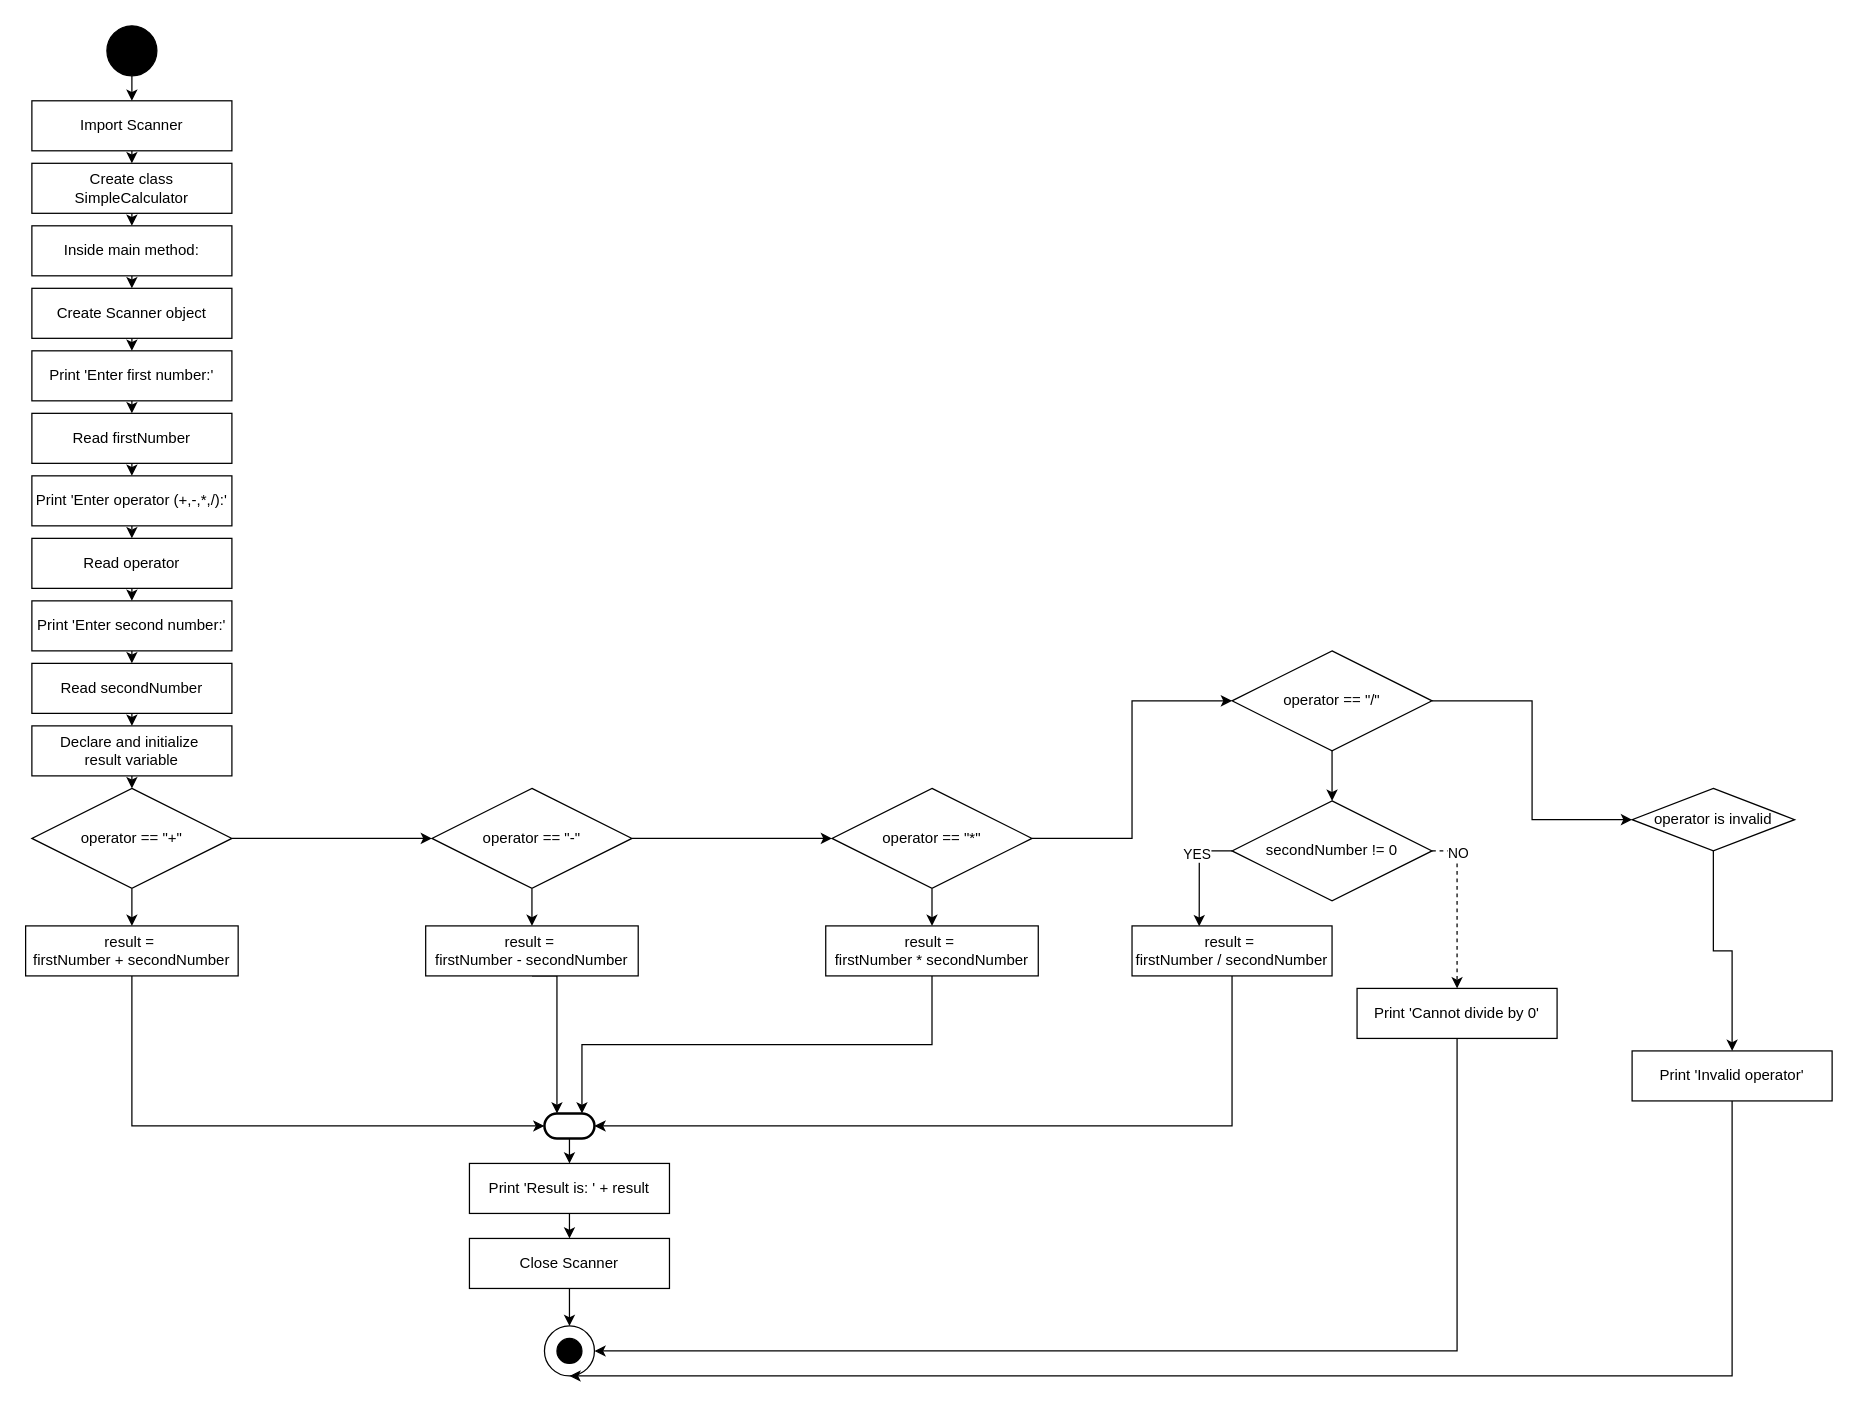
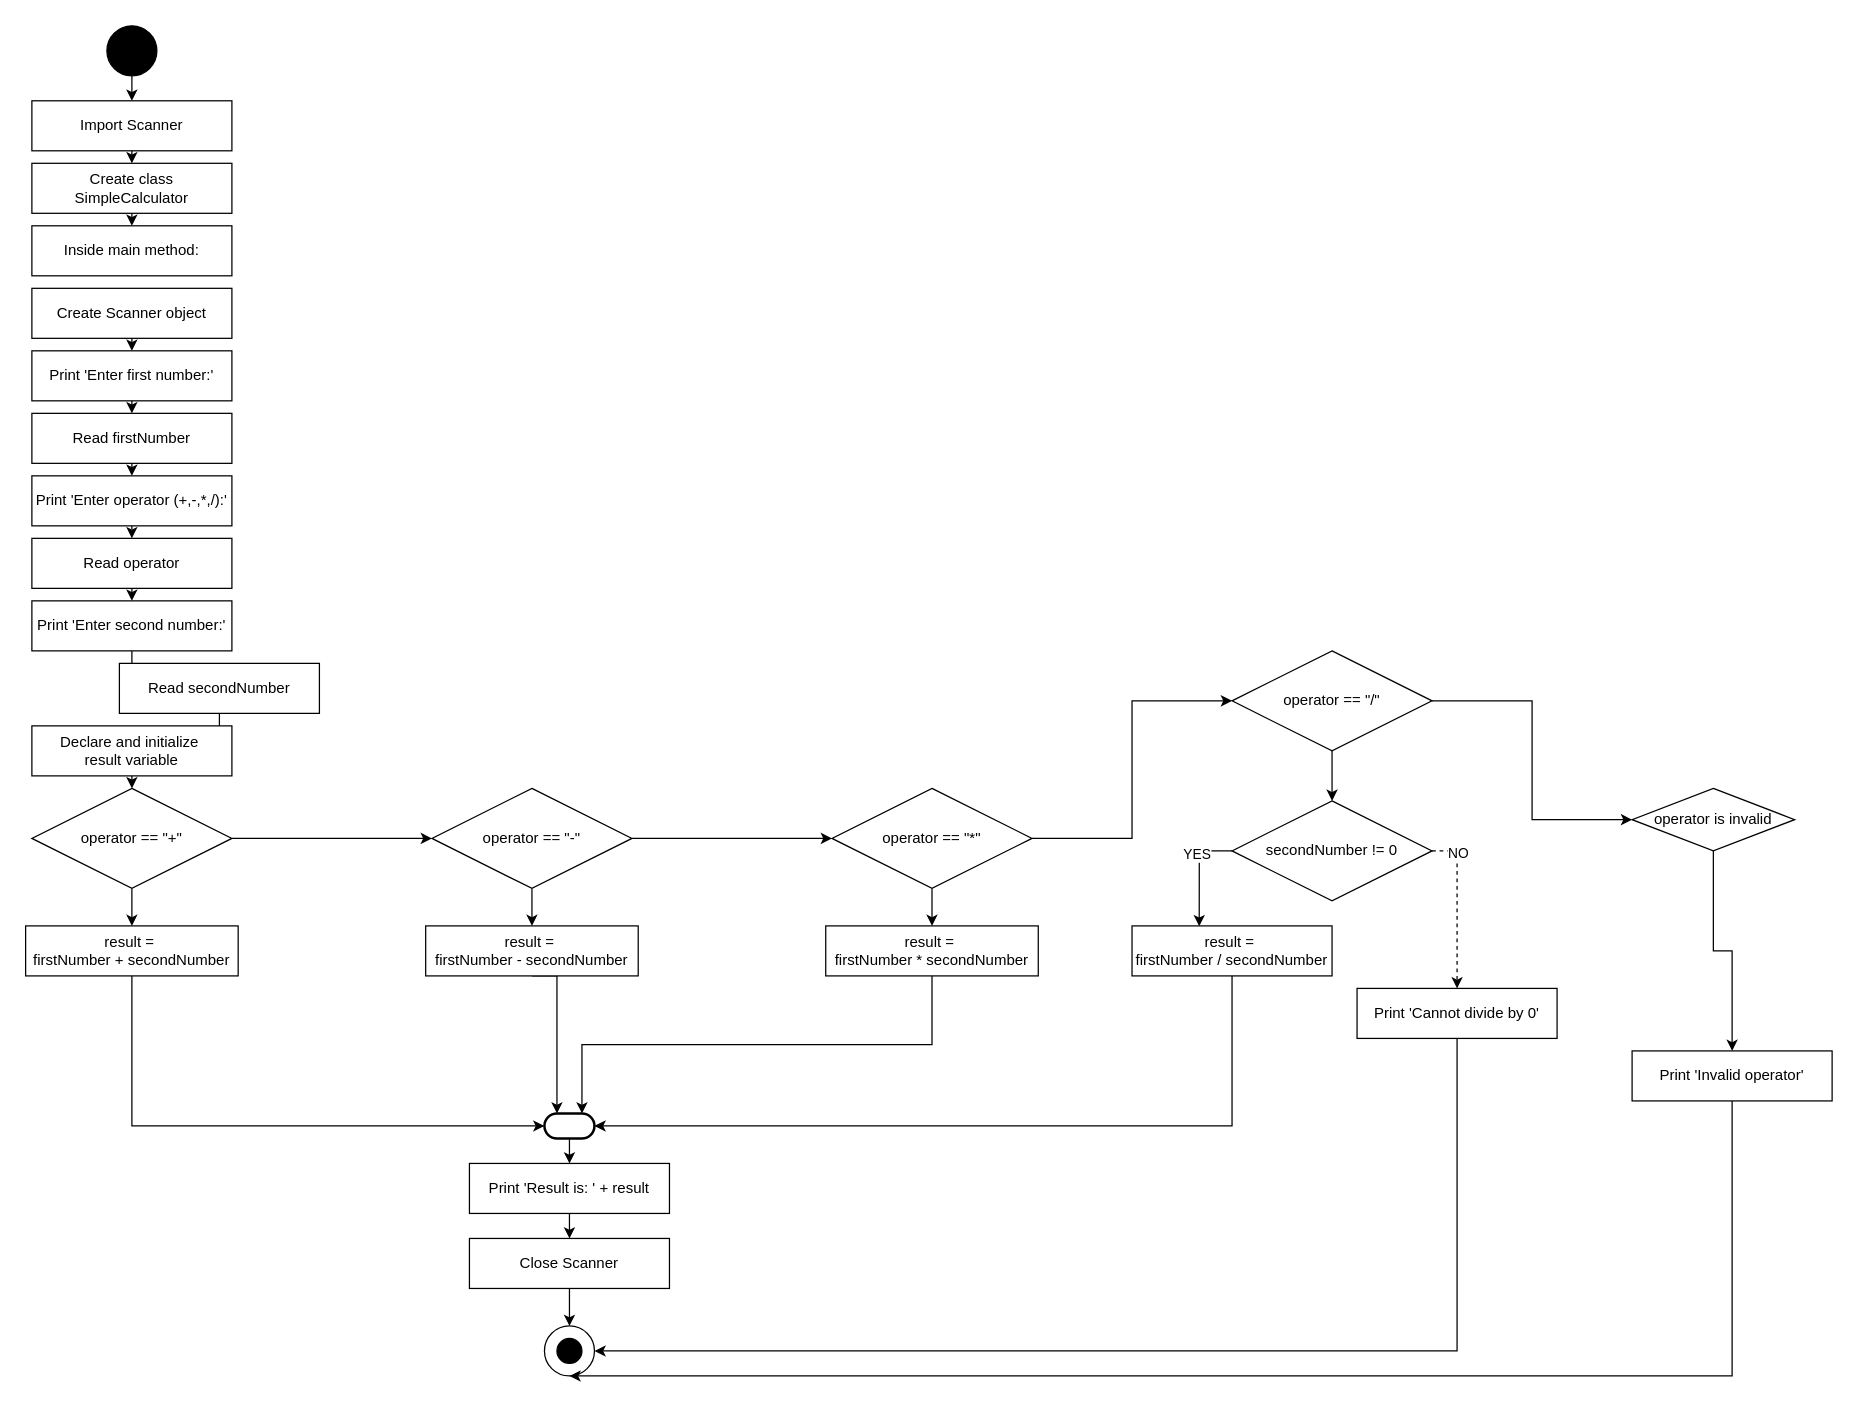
- <mxCell id="8" style="edgeStyle=orthogonalEdgeStyle;rounded=0;orthogonalLoop=1;jettySize=auto;html=1;exitX=0.5;exitY=1;exitDx=0;exitDy=0;entryX=0.5;entryY=0;entryDx=0;entryDy=0;" edge="1" parent="1" source="9" target="11"><mxGeometry relative="1" as="geometry" /></mxCell>
- <mxCell id="23" value="Read secondNumber" style="rounded=0;whiteSpace=wrap;html=1;" parent="1" vertex="1"><mxGeometry x="25" y="530" width="160" height="40" as="geometry" /></mxCell>
+ <mxCell id="23" value="Read secondNumber" style="rounded=0;whiteSpace=wrap;html=1;" parent="1" vertex="1"><mxGeometry x="95" y="530" width="160" height="40" as="geometry" /></mxCell>
